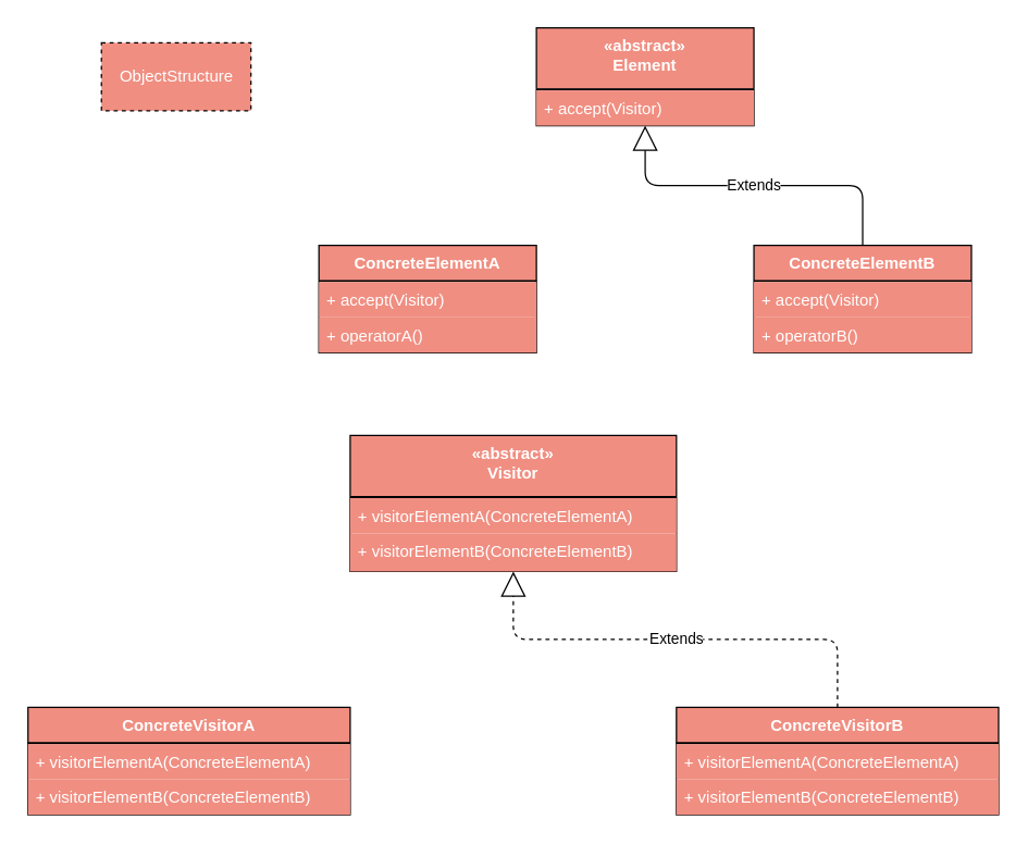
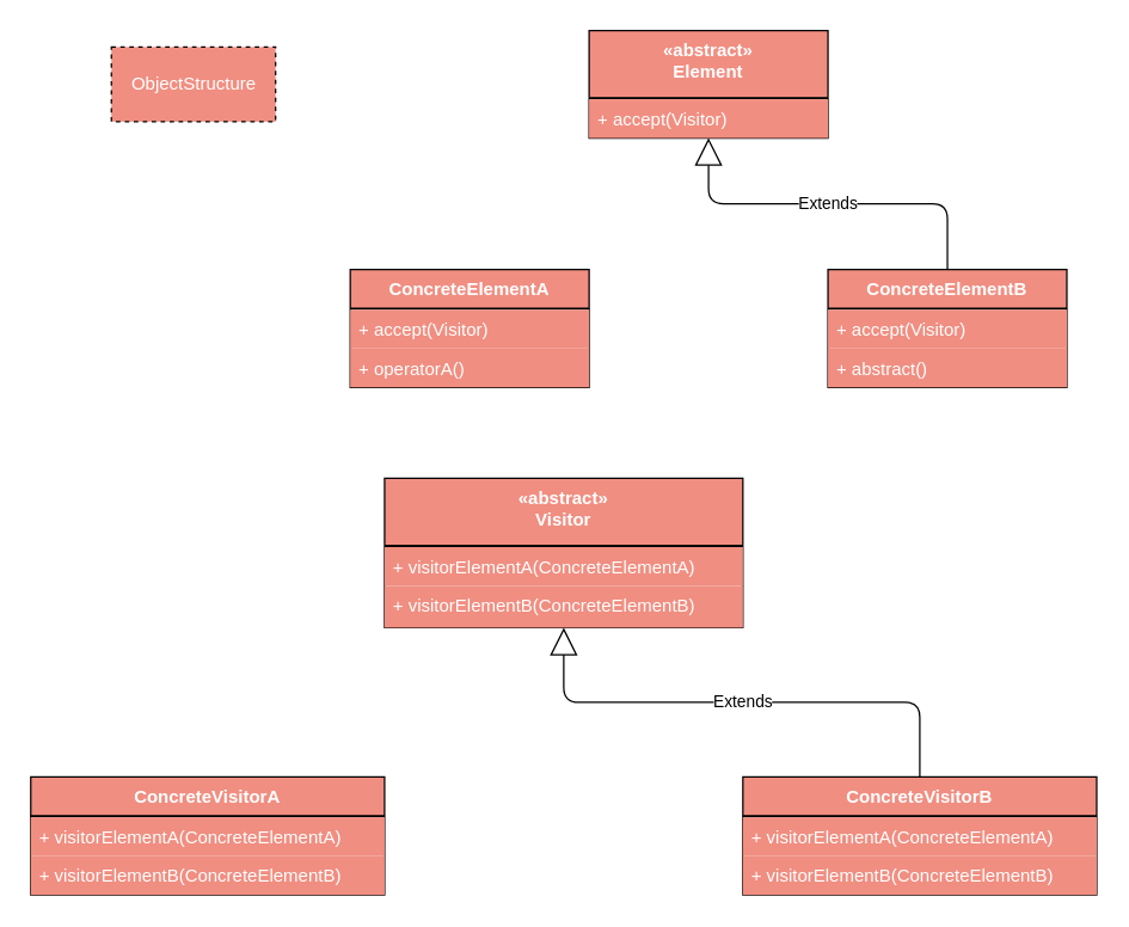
- <mxCell id="20" value="+ operatorB()" style="text;strokeColor=none;fillColor=#F08E81;align=left;verticalAlign=top;spacingLeft=4;spacingRight=4;overflow=hidden;rotatable=0;points=[[0,0.5],[1,0.5]];portConstraint=eastwest;fontColor=#FFFFFF;" vertex="1" parent="17"><mxGeometry y="53" width="160" height="26" as="geometry" /></mxCell>
+ <mxCell id="20" value="+ abstract()" style="text;strokeColor=none;fillColor=#F08E81;align=left;verticalAlign=top;spacingLeft=4;spacingRight=4;overflow=hidden;rotatable=0;points=[[0,0.5],[1,0.5]];portConstraint=eastwest;fontColor=#FFFFFF;" vertex="1" parent="17"><mxGeometry y="53" width="160" height="26" as="geometry" /></mxCell>
- <mxCell id="23" value="Extends" style="endArrow=block;endSize=16;endFill=0;html=1;fontColor=#000000;entryX=0.5;entryY=1;entryDx=0;entryDy=0;exitX=0.5;exitY=0;exitDx=0;exitDy=0;edgeStyle=orthogonalEdgeStyle;dashed=1;" edge="1" parent="1" source="24" target="2"><mxGeometry width="160" relative="1" as="geometry"><mxPoint x="537" y="520" as="sourcePoint" /><mxPoint x="724" y="440" as="targetPoint" /></mxGeometry></mxCell>
+ <mxCell id="23" value="Extends" style="endArrow=block;endSize=16;endFill=0;html=1;fontColor=#000000;entryX=0.5;entryY=1;entryDx=0;entryDy=0;exitX=0.5;exitY=0;exitDx=0;exitDy=0;edgeStyle=orthogonalEdgeStyle;" edge="1" parent="1" source="24" target="2"><mxGeometry width="160" relative="1" as="geometry"><mxPoint x="537" y="520" as="sourcePoint" /><mxPoint x="724" y="440" as="targetPoint" /></mxGeometry></mxCell>
